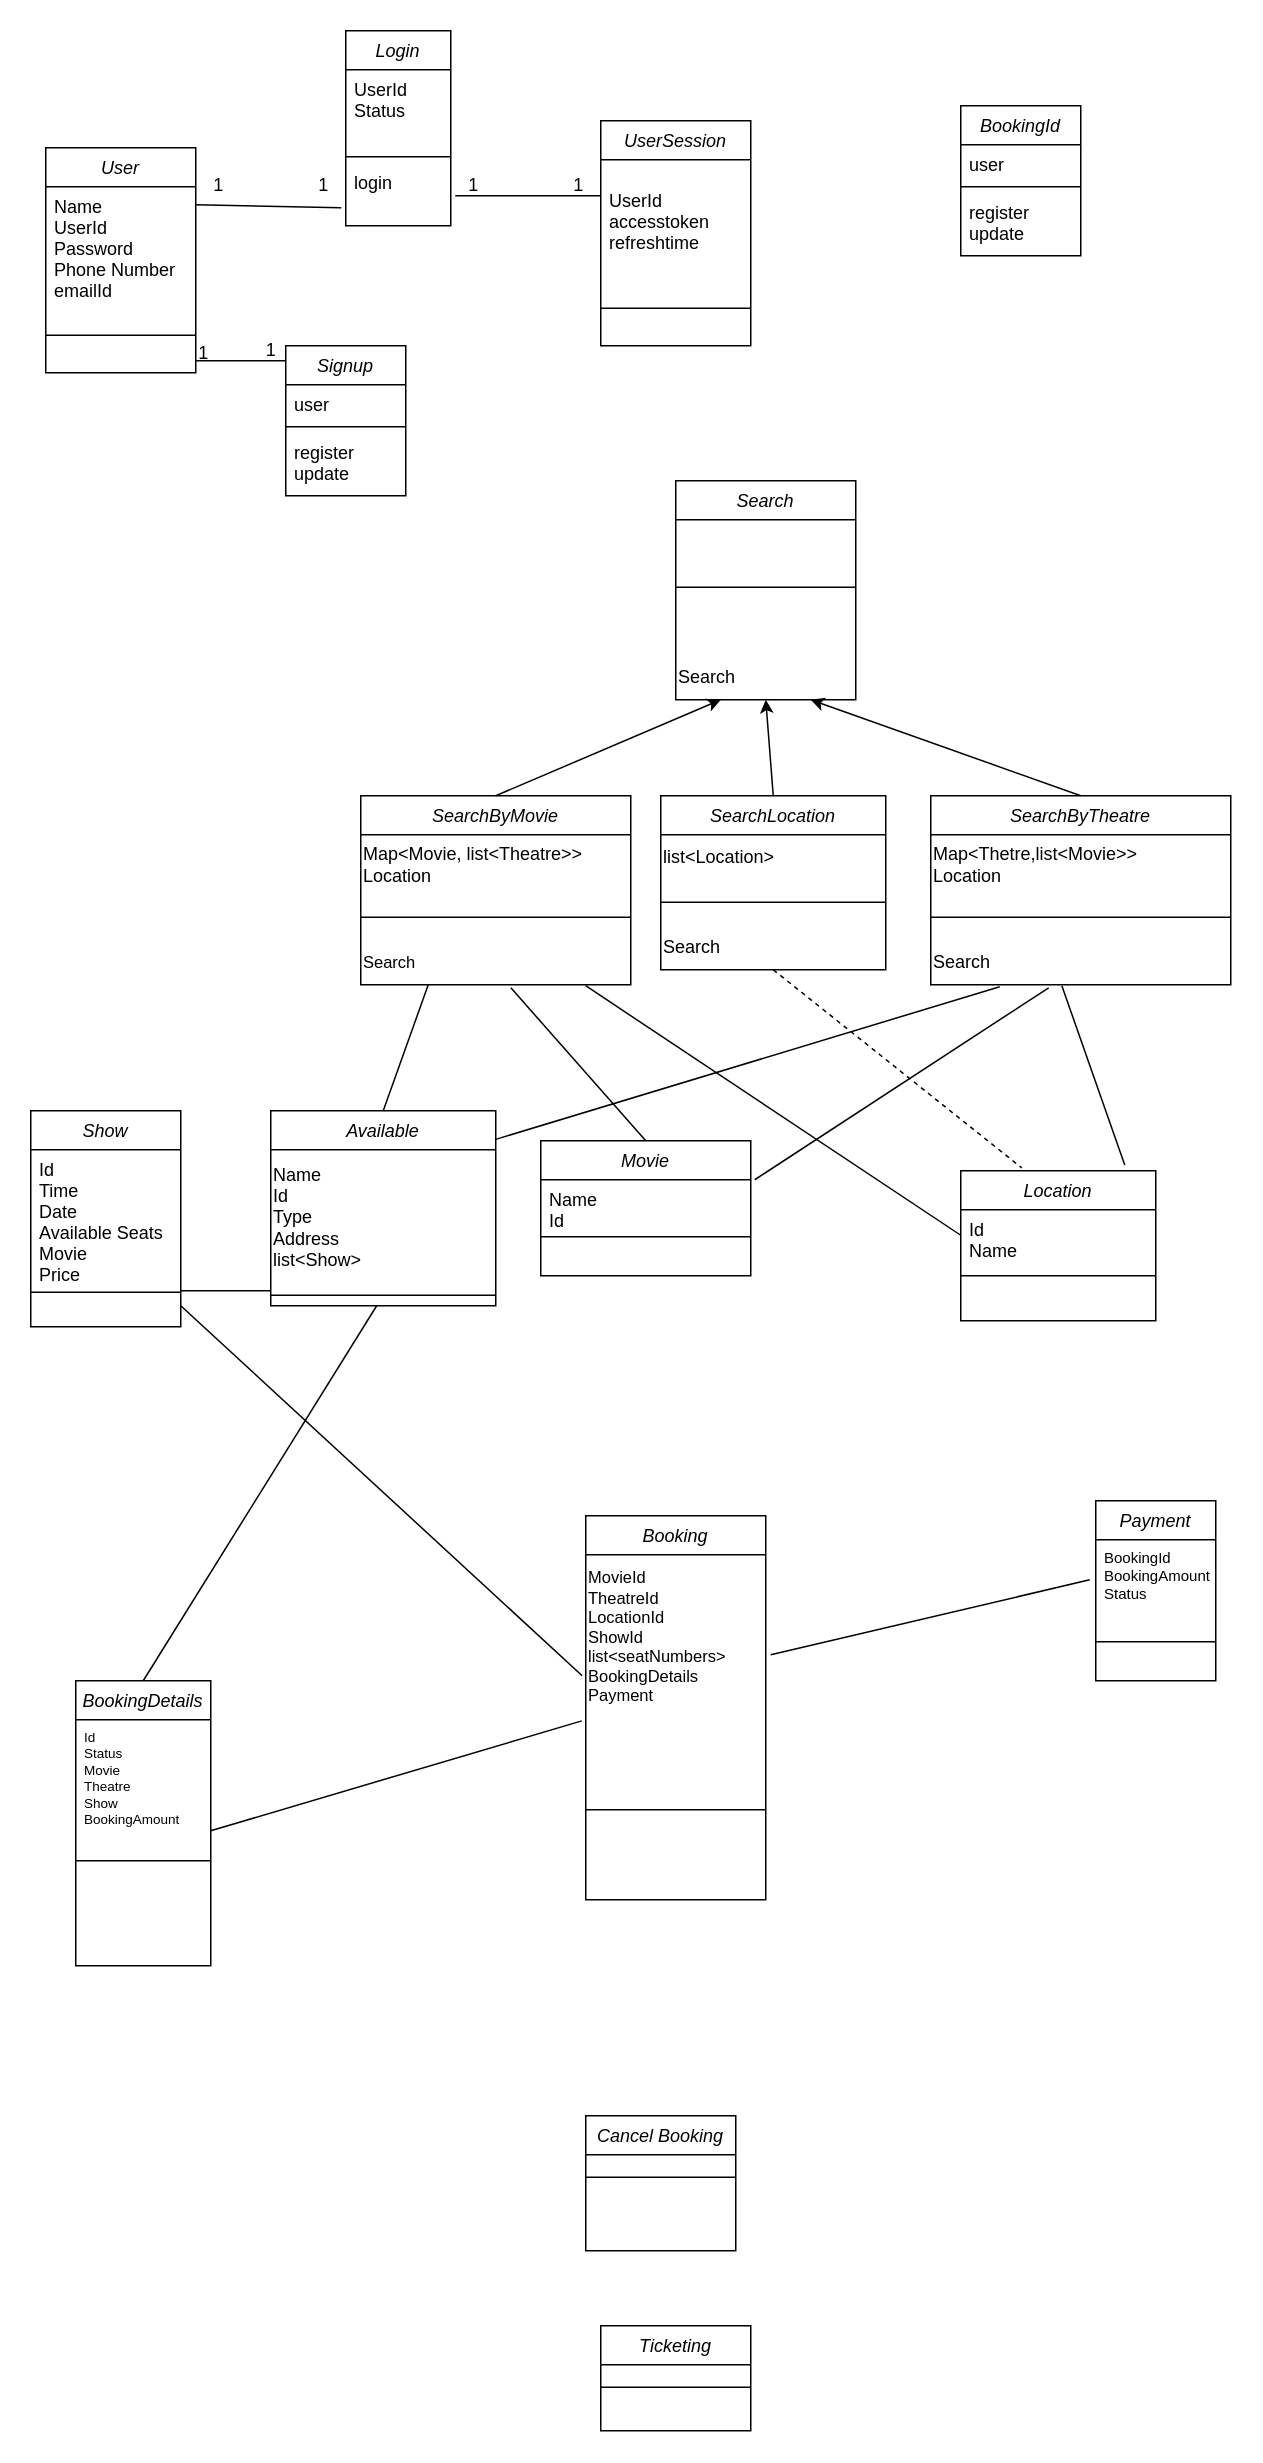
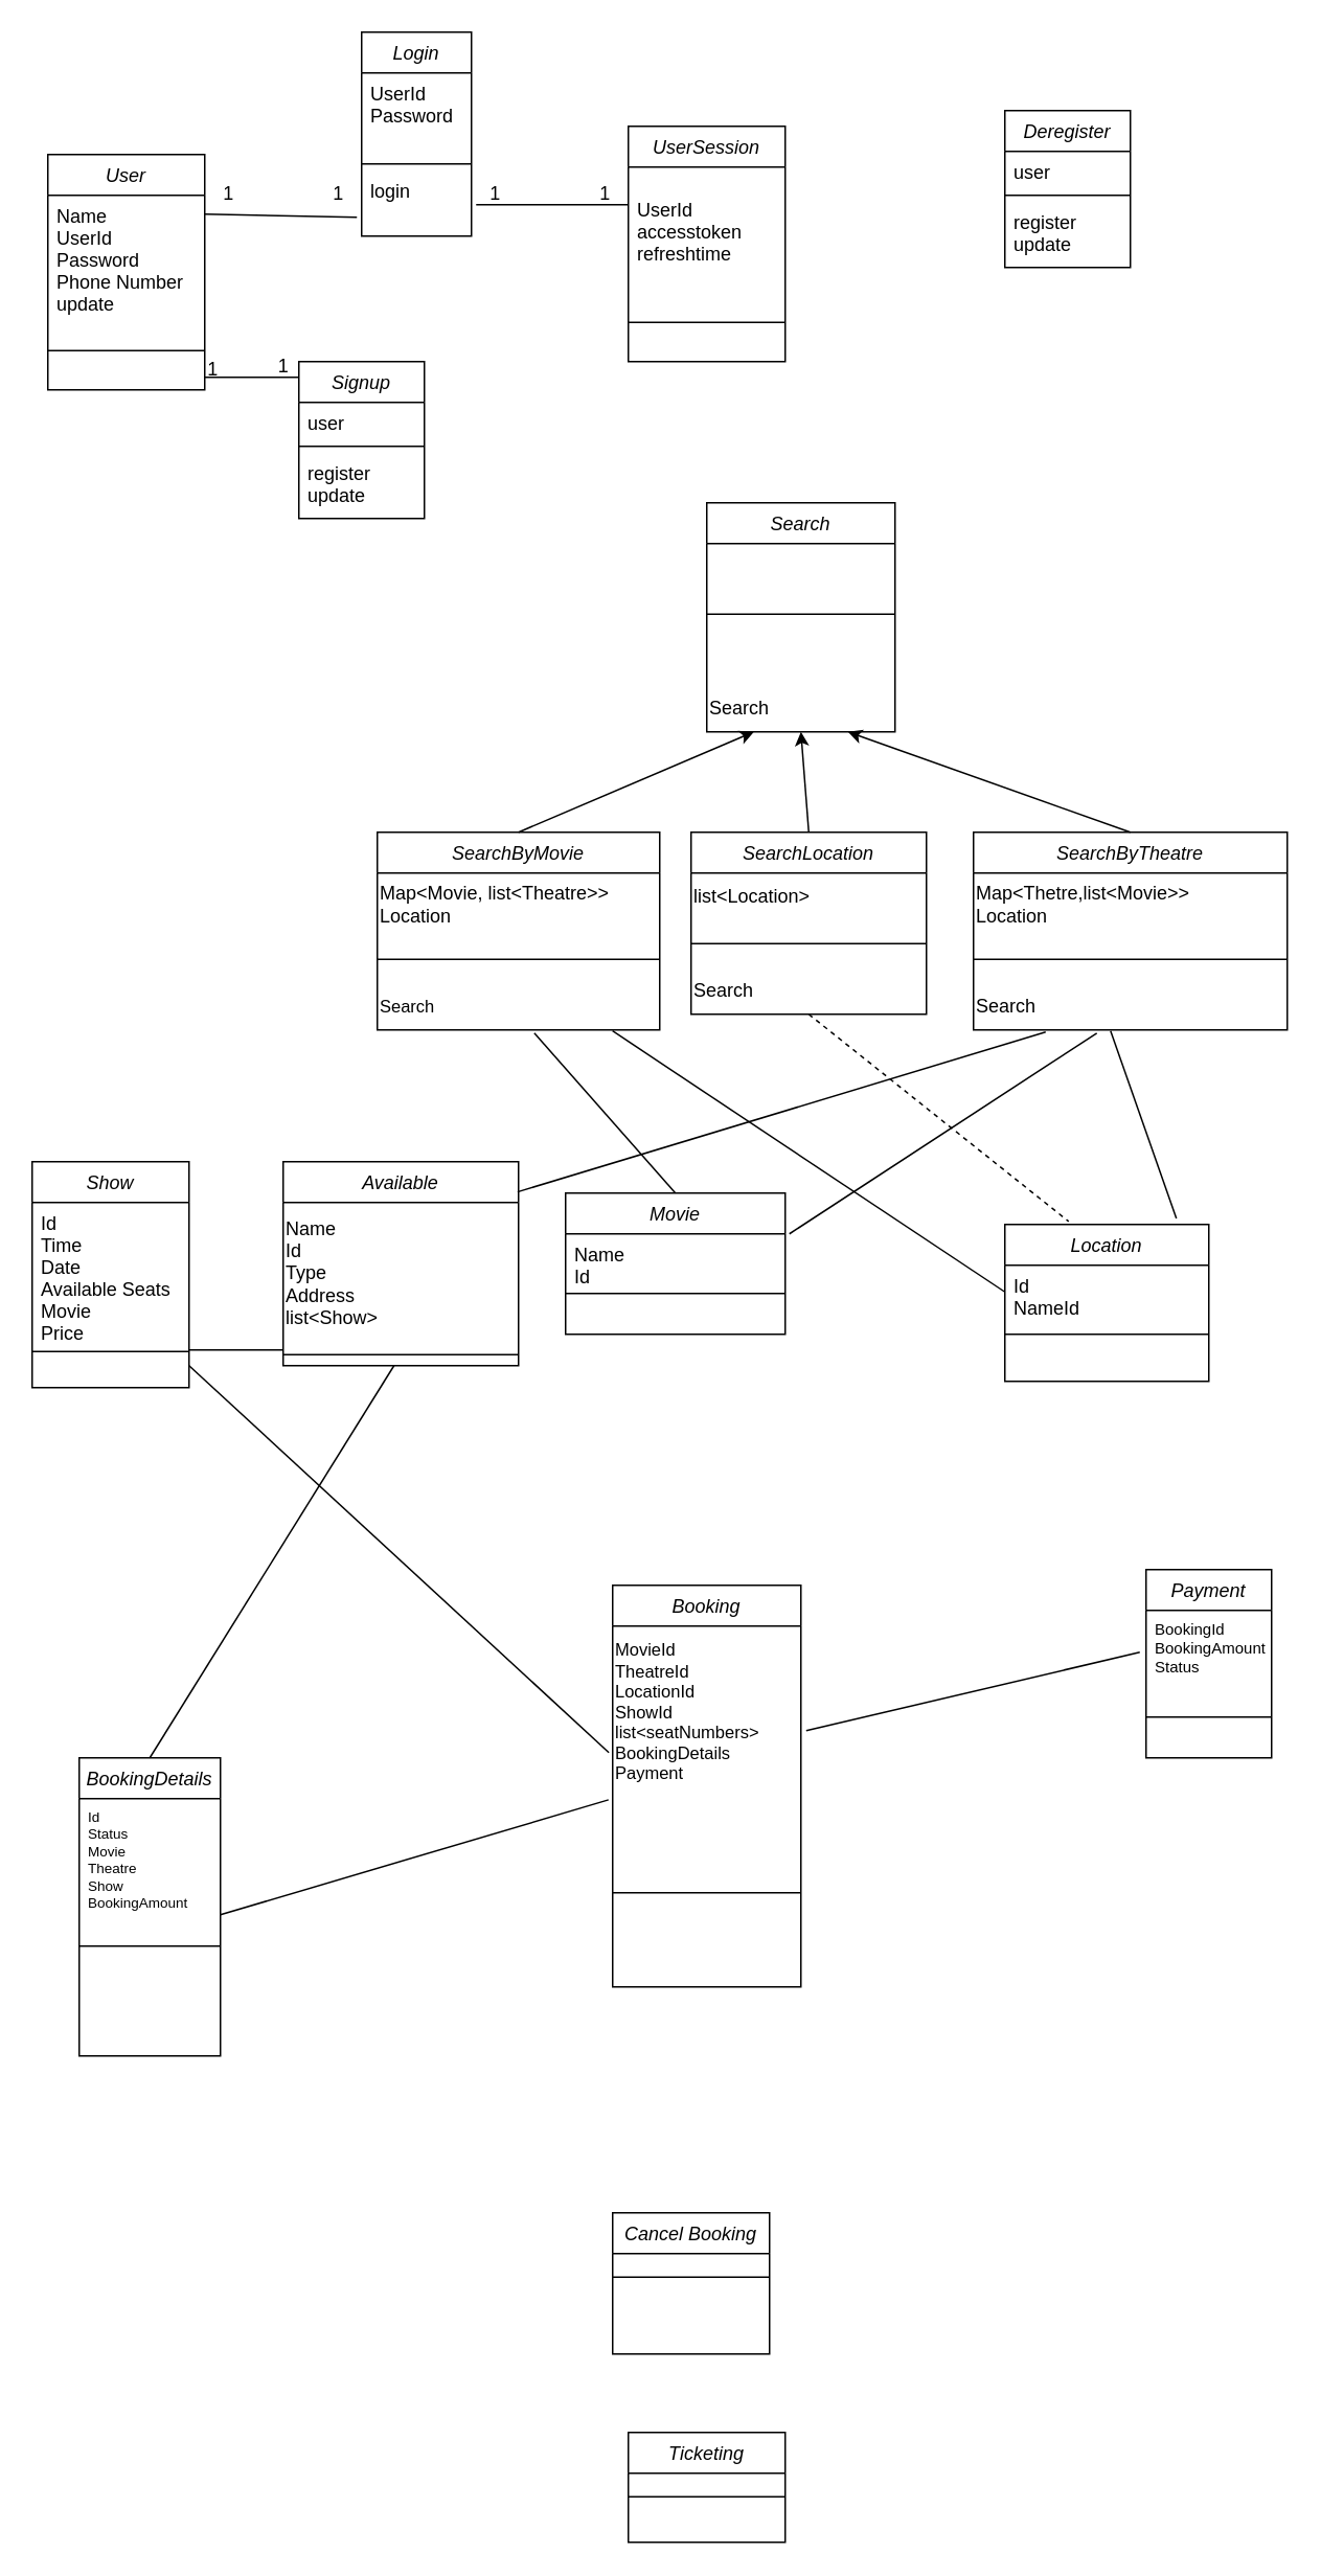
- <mxCell id="6" value="UserId&#10;Status&#10;" style="text;align=left;verticalAlign=top;spacingLeft=4;spacingRight=4;overflow=hidden;rotatable=0;points=[[0,0.5],[1,0.5]];portConstraint=eastwest;rounded=0;shadow=0;html=0;" vertex="1" parent="5"><mxGeometry y="26" width="70" height="54" as="geometry" /></mxCell>
+ <mxCell id="6" value="UserId&#10;Password&#10;" style="text;align=left;verticalAlign=top;spacingLeft=4;spacingRight=4;overflow=hidden;rotatable=0;points=[[0,0.5],[1,0.5]];portConstraint=eastwest;rounded=0;shadow=0;html=0;" vertex="1" parent="5"><mxGeometry y="26" width="70" height="54" as="geometry" /></mxCell>
- <mxCell id="50" value="BookingId" style="swimlane;fontStyle=2;align=center;verticalAlign=top;childLayout=stackLayout;horizontal=1;startSize=26;horizontalStack=0;resizeParent=1;resizeLast=0;collapsible=1;marginBottom=0;rounded=0;shadow=0;strokeWidth=1;" vertex="1" parent="1"><mxGeometry x="640" y="70" width="80" height="100" as="geometry"><mxRectangle x="230" y="140" width="160" height="26" as="alternateBounds" /></mxGeometry></mxCell>
+ <mxCell id="50" value="Deregister" style="swimlane;fontStyle=2;align=center;verticalAlign=top;childLayout=stackLayout;horizontal=1;startSize=26;horizontalStack=0;resizeParent=1;resizeLast=0;collapsible=1;marginBottom=0;rounded=0;shadow=0;strokeWidth=1;" vertex="1" parent="1"><mxGeometry x="640" y="70" width="80" height="100" as="geometry"><mxRectangle x="230" y="140" width="160" height="26" as="alternateBounds" /></mxGeometry></mxCell>
- <mxCell id="3" value="Name&#10;UserId&#10;Password&#10;Phone Number&#10;emailId&#10;" style="text;align=left;verticalAlign=top;spacingLeft=4;spacingRight=4;overflow=hidden;rotatable=0;points=[[0,0.5],[1,0.5]];portConstraint=eastwest;rounded=0;shadow=0;html=0;" vertex="1" parent="2"><mxGeometry y="26" width="100" height="84" as="geometry" /></mxCell>
+ <mxCell id="3" value="Name&#10;UserId&#10;Password&#10;Phone Number&#10;update&#10;" style="text;align=left;verticalAlign=top;spacingLeft=4;spacingRight=4;overflow=hidden;rotatable=0;points=[[0,0.5],[1,0.5]];portConstraint=eastwest;rounded=0;shadow=0;html=0;" vertex="1" parent="2"><mxGeometry y="26" width="100" height="84" as="geometry" /></mxCell>
- <mxCell id="74" value="" style="endArrow=none;html=1;rounded=0;exitX=0.25;exitY=1;exitDx=0;exitDy=0;entryX=0.5;entryY=0;entryDx=0;entryDy=0;" edge="1" parent="1" source="34" target="44"><mxGeometry width="50" height="50" relative="1" as="geometry"><mxPoint x="555.36" y="393" as="sourcePoint" /><mxPoint x="200" y="680" as="targetPoint" /></mxGeometry></mxCell>
- <mxCell id="42" value="Id&#10;Name" style="text;align=left;verticalAlign=top;spacingLeft=4;spacingRight=4;overflow=hidden;rotatable=0;points=[[0,0.5],[1,0.5]];portConstraint=eastwest;rounded=0;shadow=0;html=0;" vertex="1" parent="41"><mxGeometry y="26" width="130" height="34" as="geometry" /></mxCell>
+ <mxCell id="42" value="Id&#10;NameId" style="text;align=left;verticalAlign=top;spacingLeft=4;spacingRight=4;overflow=hidden;rotatable=0;points=[[0,0.5],[1,0.5]];portConstraint=eastwest;rounded=0;shadow=0;html=0;" vertex="1" parent="41"><mxGeometry y="26" width="130" height="34" as="geometry" /></mxCell>
